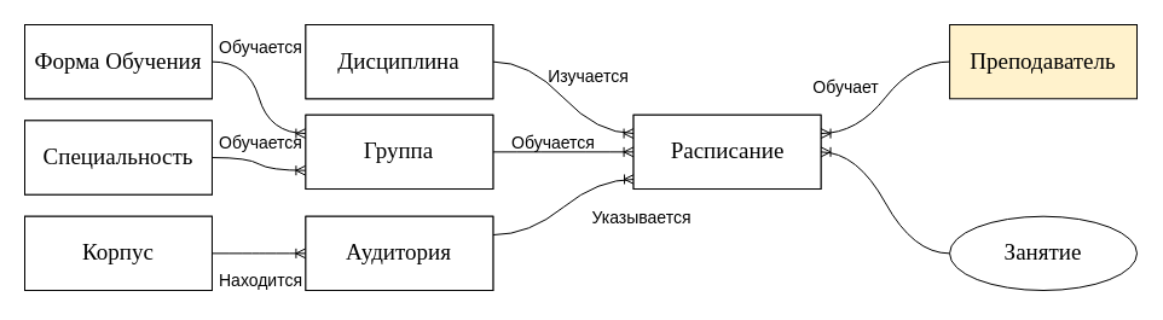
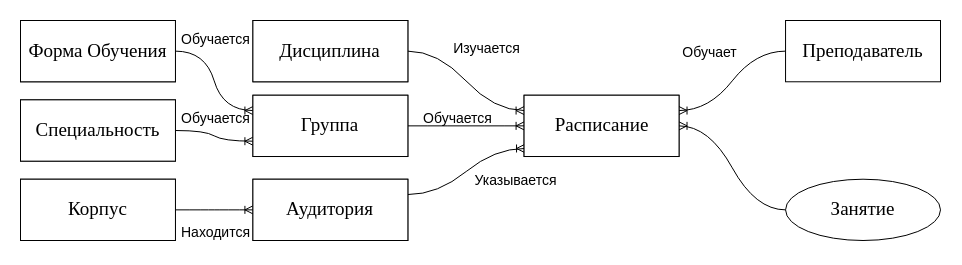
- <mxCell id="27" value="Преподаватель" style="rounded=0;whiteSpace=wrap;html=1;fontFamily=Times New Roman;fontSize=19;fontStyle=0;fillColor=#fff2cc;" vertex="1" parent="25"><mxGeometry x="765.053" width="154.947" height="61.283" as="geometry" /></mxCell>
+ <mxCell id="27" value="Преподаватель" style="rounded=0;whiteSpace=wrap;html=1;fontFamily=Times New Roman;fontSize=19;fontStyle=0" vertex="1" parent="25"><mxGeometry x="765.053" width="154.947" height="61.283" as="geometry" /></mxCell>
- <mxCell id="15" value="Изучается" style="text;html=1;align=center;verticalAlign=middle;resizable=0;points=[];autosize=1;strokeColor=none;fontSize=14;" vertex="1" parent="2"><mxGeometry x="426.105" y="32.635" width="80" height="20" as="geometry" /></mxCell>
+ <mxCell id="15" value="Изучается" style="text;html=1;align=center;verticalAlign=middle;resizable=0;points=[];autosize=1;strokeColor=none;fontSize=14;" vertex="1" parent="2"><mxGeometry x="426.105" y="17.635" width="80" height="20" as="geometry" /></mxCell>
- <mxCell id="18" value="Обучает" style="text;html=1;align=center;verticalAlign=middle;resizable=0;points=[];autosize=1;strokeColor=none;fontSize=14;" vertex="1" parent="2"><mxGeometry x="643.684" y="41.824" width="70" height="20" as="geometry" /></mxCell>
+ <mxCell id="18" value="Обучает" style="text;html=1;align=center;verticalAlign=middle;resizable=0;points=[];autosize=1;strokeColor=none;fontSize=14;" vertex="1" parent="2"><mxGeometry x="653.684" y="21.824" width="70" height="20" as="geometry" /></mxCell>
- <mxCell id="17" value="Указывается" style="text;html=1;align=center;verticalAlign=middle;resizable=0;points=[];autosize=1;strokeColor=none;fontSize=14;" vertex="1" parent="2"><mxGeometry x="460.474" y="149.9" width="100" height="20" as="geometry" /></mxCell>
+ <mxCell id="17" value="Указывается" style="text;html=1;align=center;verticalAlign=middle;resizable=0;points=[];autosize=1;strokeColor=none;fontSize=14;" vertex="1" parent="2"><mxGeometry x="445.474" y="149.9" width="100" height="20" as="geometry" /></mxCell>
